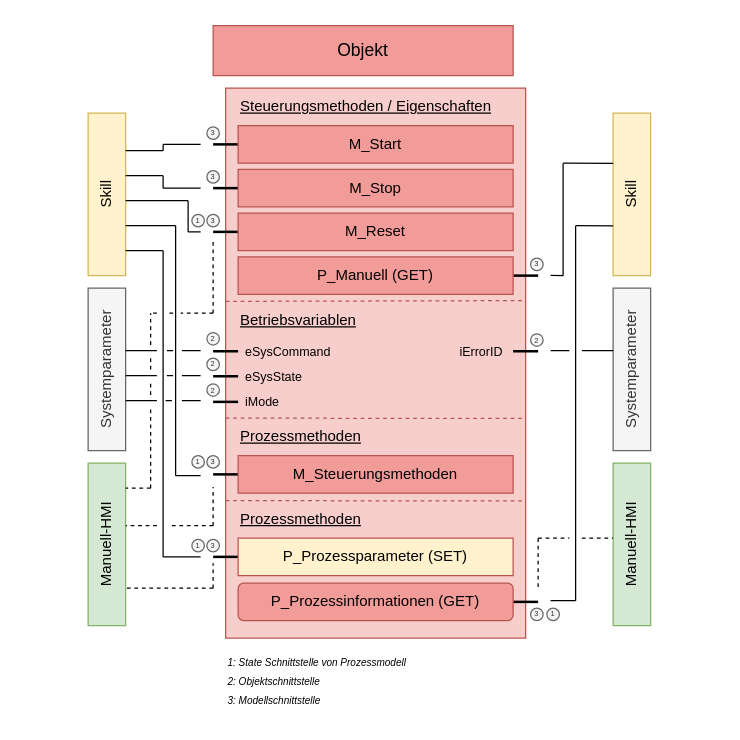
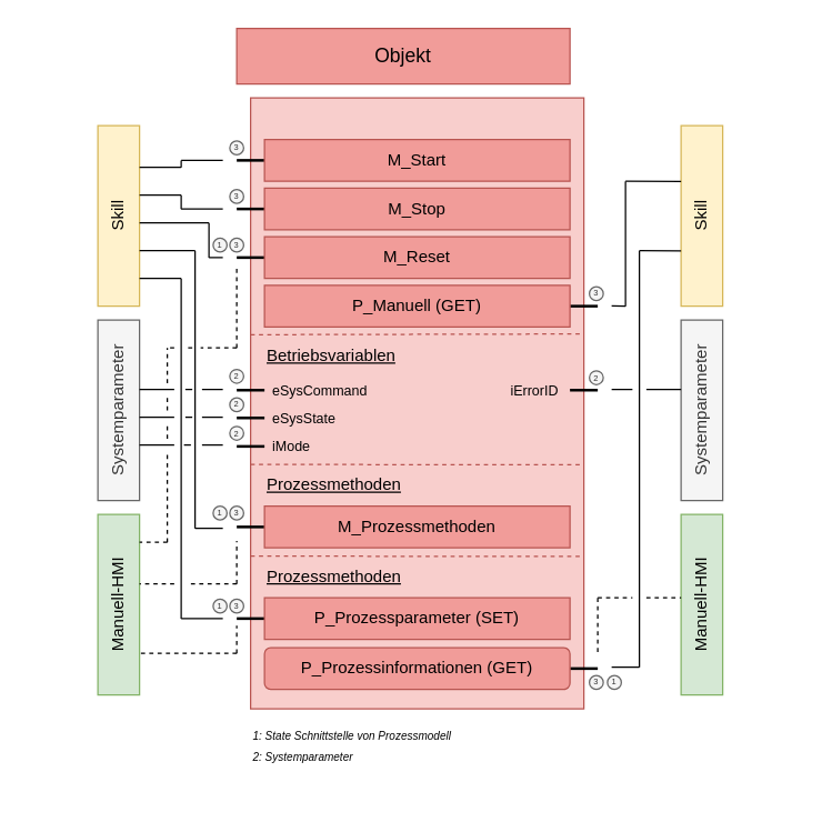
- <mxCell id="4" value="Steuerungsmethoden / Eigenschaften" style="text;html=1;align=left;verticalAlign=middle;whiteSpace=wrap;rounded=0;fontStyle=4" parent="1" vertex="1"><mxGeometry x="190" y="70" width="220" height="30" as="geometry" /></mxCell>
- <mxCell id="40" value="M_Steuerungsmethoden" style="rounded=0;whiteSpace=wrap;html=1;fillColor=#F19C99;strokeColor=#b85450;fontSize=12;" vertex="1" parent="1"><mxGeometry x="190" y="364" width="220" height="30" as="geometry" /></mxCell>
+ <mxCell id="40" value="M_Prozessmethoden" style="rounded=0;whiteSpace=wrap;html=1;fillColor=#F19C99;strokeColor=#b85450;fontSize=12;" vertex="1" parent="1"><mxGeometry x="190" y="364" width="220" height="30" as="geometry" /></mxCell>
- <mxCell id="44" value="P_Prozessparameter (SET)" style="rounded=0;whiteSpace=wrap;html=1;fillColor=#fff2cc;strokeColor=#b85450;fontSize=12;" vertex="1" parent="1"><mxGeometry x="190" y="430" width="220" height="30" as="geometry" /></mxCell>
+ <mxCell id="44" value="P_Prozessparameter (SET)" style="rounded=0;whiteSpace=wrap;html=1;fillColor=#F19C99;strokeColor=#b85450;fontSize=12;" vertex="1" parent="1"><mxGeometry x="190" y="430" width="220" height="30" as="geometry" /></mxCell>
- <mxCell id="26" value="2: Objektschnittstelle" style="text;html=1;align=left;verticalAlign=middle;whiteSpace=wrap;rounded=0;fontSize=8;fontStyle=2" parent="25" vertex="1"><mxGeometry y="20" width="140" height="10" as="geometry" /></mxCell>
+ <mxCell id="26" value="2: Systemparameter" style="text;html=1;align=left;verticalAlign=middle;whiteSpace=wrap;rounded=0;fontSize=8;fontStyle=2" parent="25" vertex="1"><mxGeometry y="20" width="140" height="10" as="geometry" /></mxCell>
- <mxCell id="27" value="3: Modellschnittstelle" style="text;html=1;align=left;verticalAlign=middle;whiteSpace=wrap;rounded=0;fontSize=8;fontStyle=2" parent="25" vertex="1"><mxGeometry y="30" width="140" height="20" as="geometry" /></mxCell>
